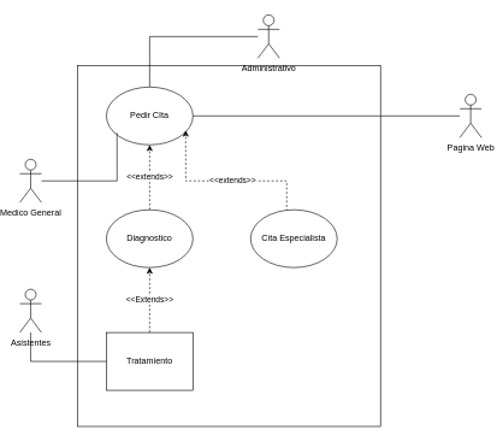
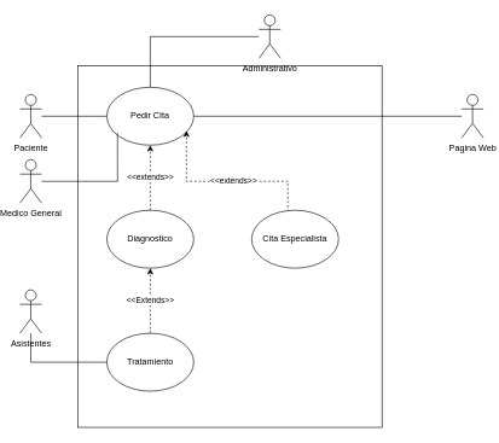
+ <mxCell id="4" value="Paciente" style="shape=umlActor;verticalLabelPosition=bottom;verticalAlign=top;html=1;outlineConnect=0;" parent="1" vertex="1"><mxGeometry x="20" y="130" width="30" height="60" as="geometry" /></mxCell>
+ <mxCell id="3" style="edgeStyle=orthogonalEdgeStyle;rounded=0;orthogonalLoop=1;jettySize=auto;html=1;endArrow=none;endFill=0;" parent="1" source="4" target="9" edge="1"><mxGeometry relative="1" as="geometry" /></mxCell>
- <mxCell id="17" value="Tratamiento" style="whiteSpace=wrap;html=1;rounded=0;" parent="1" vertex="1"><mxGeometry x="140" y="460" width="120" height="80" as="geometry" /></mxCell>
+ <mxCell id="17" value="Tratamiento" style="ellipse;whiteSpace=wrap;html=1;" parent="1" vertex="1"><mxGeometry x="140" y="460" width="120" height="80" as="geometry" /></mxCell>
